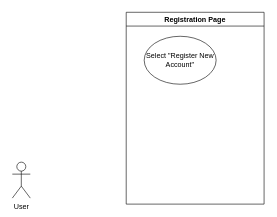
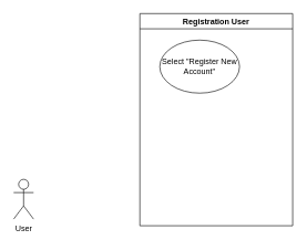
- <mxCell id="3" value="Registration Page" style="swimlane;whiteSpace=wrap;html=1;" vertex="1" parent="1"><mxGeometry x="210" y="20" width="230" height="320" as="geometry" /></mxCell>
+ <mxCell id="3" value="Registration User" style="swimlane;whiteSpace=wrap;html=1;" vertex="1" parent="1"><mxGeometry x="210" y="20" width="230" height="320" as="geometry" /></mxCell>
